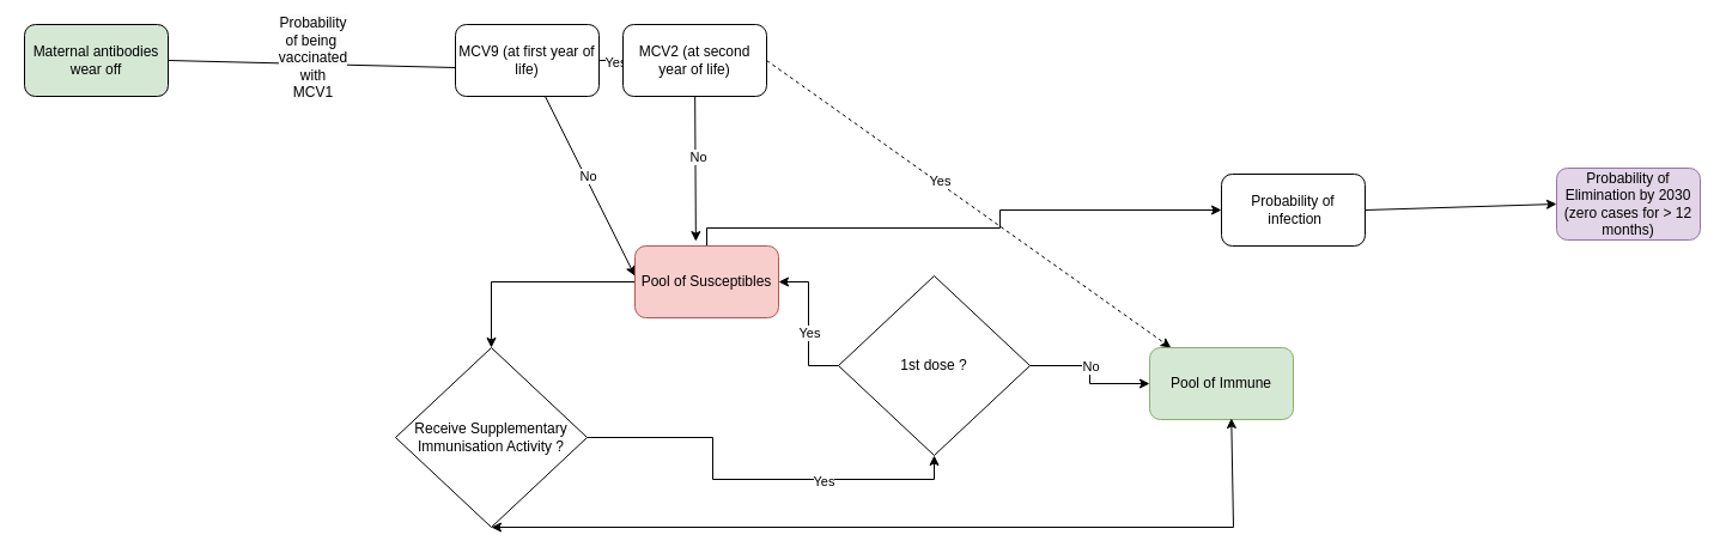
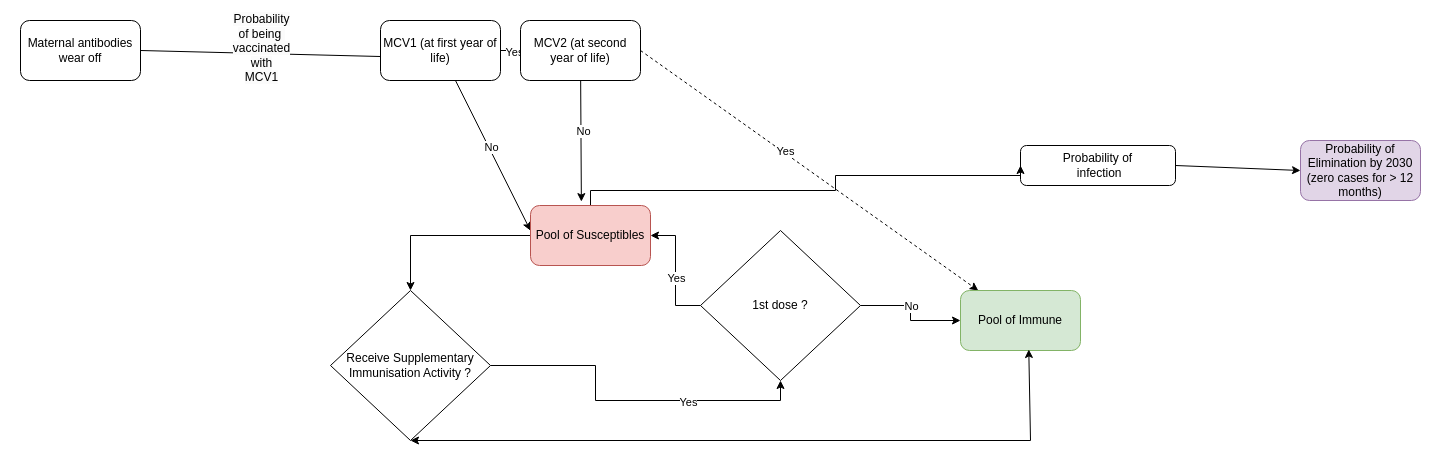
- <mxCell id="2" value="Maternal antibodies wear off" style="rounded=1;whiteSpace=wrap;html=1;fillColor=#d5e8d4;" parent="1" vertex="1"><mxGeometry x="20" y="20" width="120" height="60" as="geometry" /></mxCell>
+ <mxCell id="2" value="Maternal antibodies wear off" style="rounded=1;whiteSpace=wrap;html=1;" parent="1" vertex="1"><mxGeometry x="20" y="20" width="120" height="60" as="geometry" /></mxCell>
- <mxCell id="10" value="MCV9 (at first year of life)" style="rounded=1;whiteSpace=wrap;html=1;" parent="1" vertex="1"><mxGeometry x="380" y="20" width="120" height="60" as="geometry" /></mxCell>
+ <mxCell id="10" value="MCV1 (at first year of life)" style="rounded=1;whiteSpace=wrap;html=1;" parent="1" vertex="1"><mxGeometry x="380" y="20" width="120" height="60" as="geometry" /></mxCell>
- <mxCell id="6" value="Probability of&lt;div&gt;&amp;nbsp;infection&lt;/div&gt;" style="whiteSpace=wrap;html=1;rounded=1;container=0;" parent="1" vertex="1"><mxGeometry x="1020" y="145" width="120" height="60" as="geometry" /></mxCell>
+ <mxCell id="6" value="Probability of&lt;div&gt;&amp;nbsp;infection&lt;/div&gt;" style="whiteSpace=wrap;html=1;rounded=1;container=0;" parent="1" vertex="1"><mxGeometry x="1020" y="145" width="155" height="40" as="geometry" /></mxCell>
